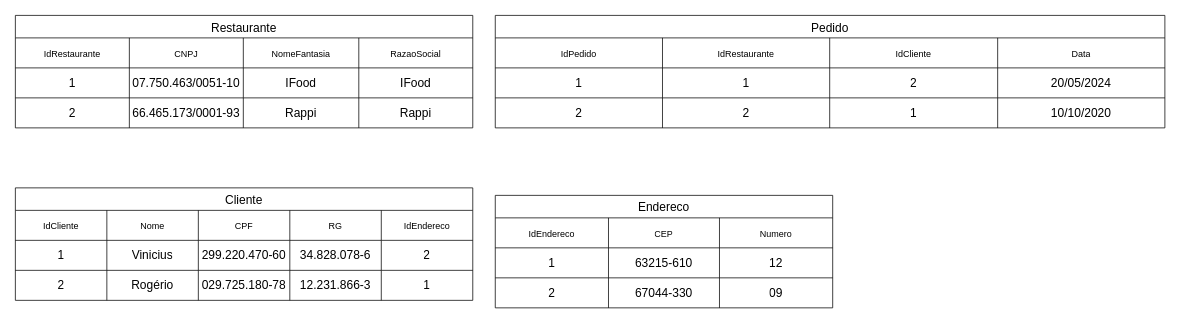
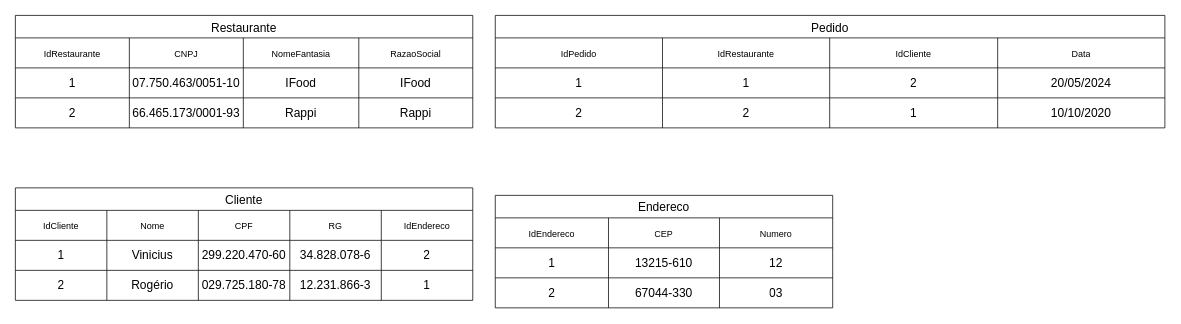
- <mxCell id="60" value="63215-610" style="shape=partialRectangle;html=1;whiteSpace=wrap;connectable=0;strokeColor=inherit;overflow=hidden;fillColor=none;top=0;left=0;bottom=0;right=0;pointerEvents=1;fontSize=16;" parent="58" vertex="1"><mxGeometry x="151" width="148" height="40" as="geometry"><mxRectangle width="148" height="40" as="alternateBounds" /></mxGeometry></mxCell>
+ <mxCell id="60" value="13215-610" style="shape=partialRectangle;html=1;whiteSpace=wrap;connectable=0;strokeColor=inherit;overflow=hidden;fillColor=none;top=0;left=0;bottom=0;right=0;pointerEvents=1;fontSize=16;" parent="58" vertex="1"><mxGeometry x="151" width="148" height="40" as="geometry"><mxRectangle width="148" height="40" as="alternateBounds" /></mxGeometry></mxCell>
- <mxCell id="65" value="09" style="shape=partialRectangle;html=1;whiteSpace=wrap;connectable=0;strokeColor=inherit;overflow=hidden;fillColor=none;top=0;left=0;bottom=0;right=0;pointerEvents=1;fontSize=16;" parent="62" vertex="1"><mxGeometry x="299" width="151" height="40" as="geometry"><mxRectangle width="151" height="40" as="alternateBounds" /></mxGeometry></mxCell>
+ <mxCell id="65" value="03" style="shape=partialRectangle;html=1;whiteSpace=wrap;connectable=0;strokeColor=inherit;overflow=hidden;fillColor=none;top=0;left=0;bottom=0;right=0;pointerEvents=1;fontSize=16;" parent="62" vertex="1"><mxGeometry x="299" width="151" height="40" as="geometry"><mxRectangle width="151" height="40" as="alternateBounds" /></mxGeometry></mxCell>
